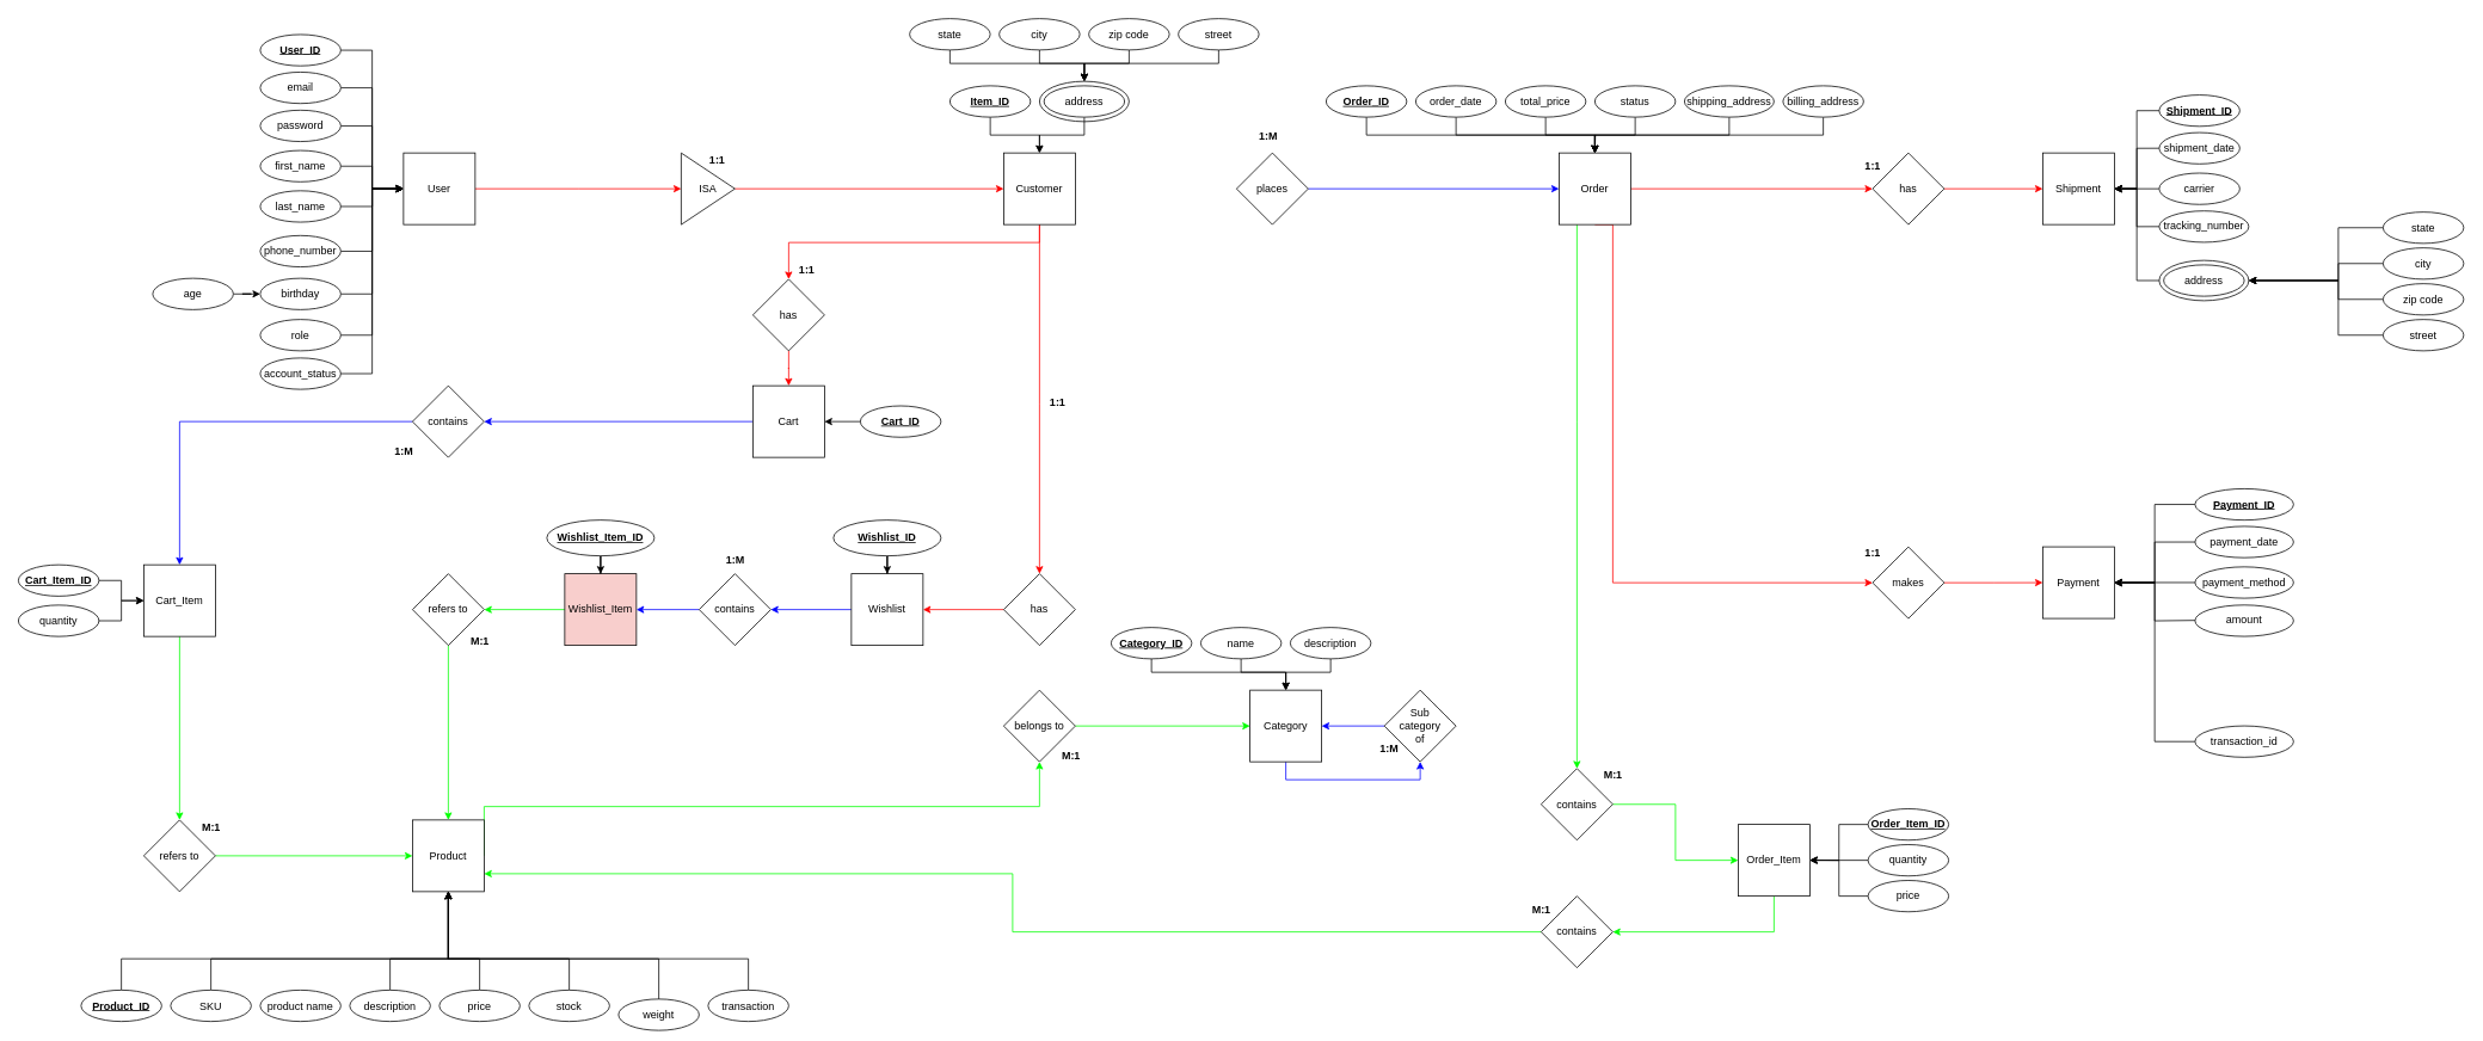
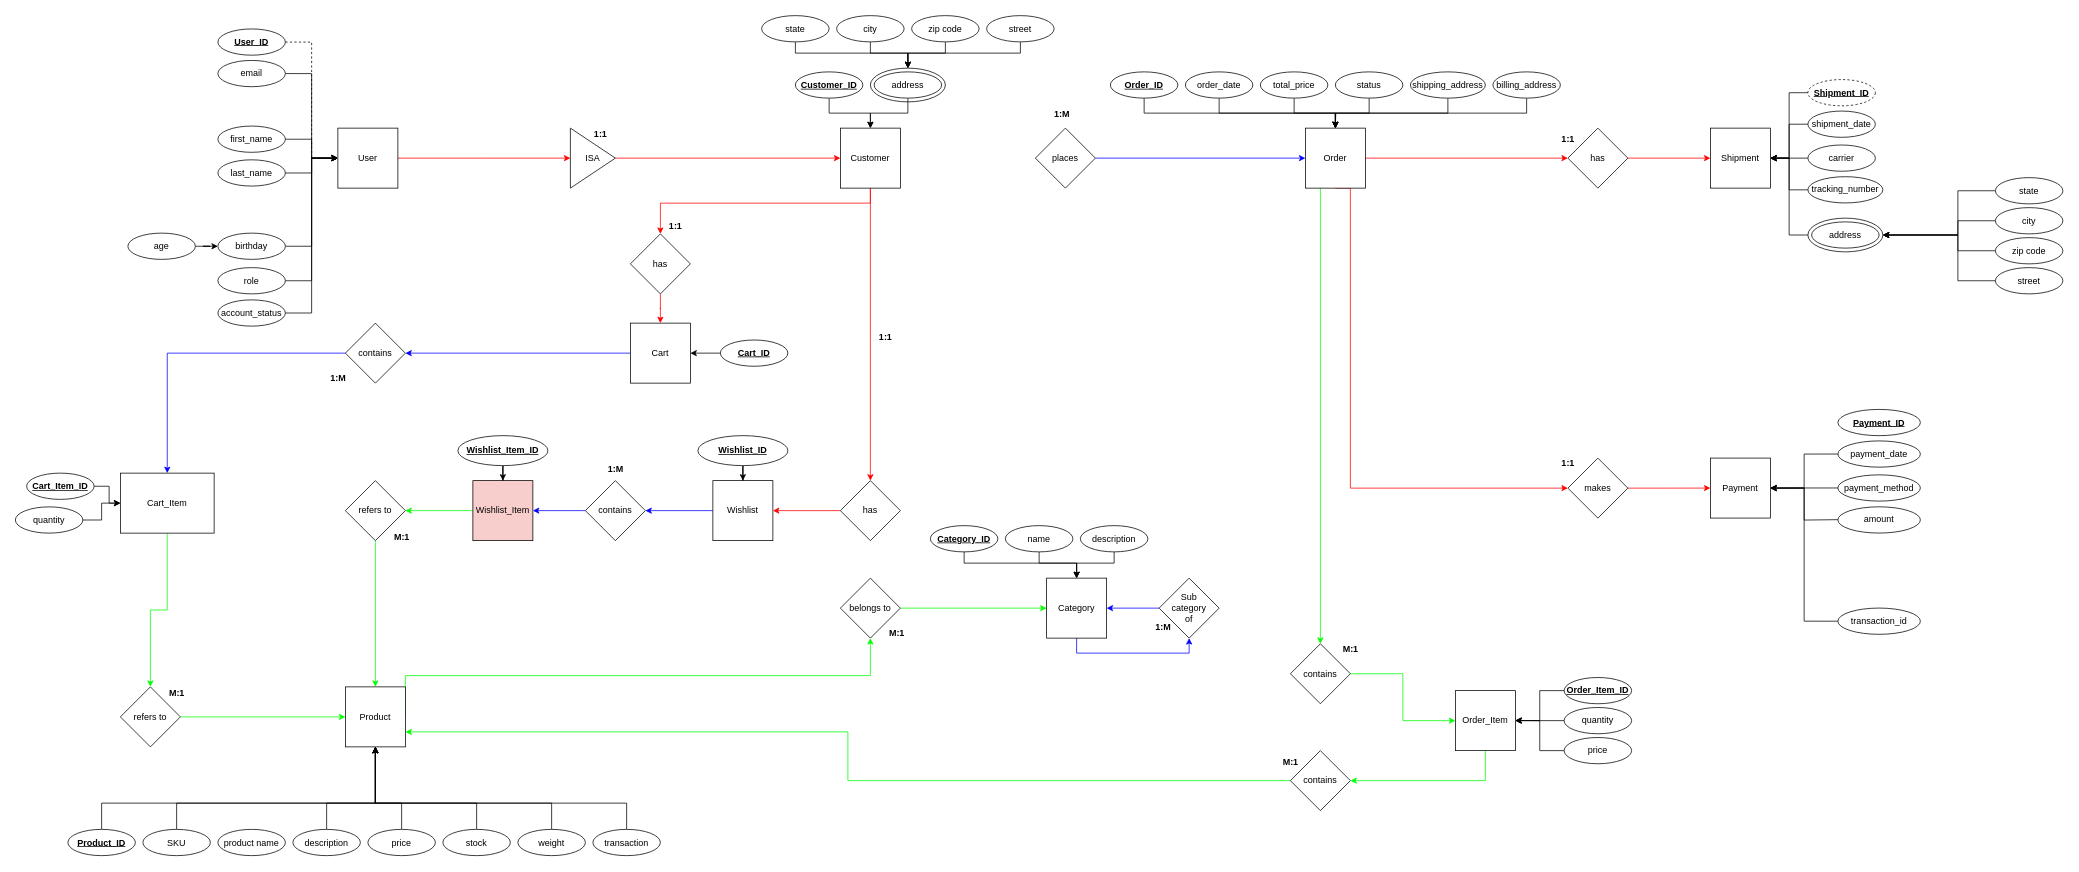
- <mxCell id="50" style="edgeStyle=orthogonalEdgeStyle;rounded=0;orthogonalLoop=1;jettySize=auto;html=1;exitX=1;exitY=0.5;exitDx=0;exitDy=0;entryX=0;entryY=0.5;entryDx=0;entryDy=0;" edge="1" parent="1" source="51" target="3"><mxGeometry relative="1" as="geometry" /></mxCell>
+ <mxCell id="50" style="edgeStyle=orthogonalEdgeStyle;rounded=0;orthogonalLoop=1;jettySize=auto;html=1;exitX=1;exitY=0.5;exitDx=0;exitDy=0;entryX=0;entryY=0.5;entryDx=0;entryDy=0;dashed=1;" edge="1" parent="1" source="51" target="3"><mxGeometry relative="1" as="geometry" /></mxCell>
- <mxCell id="67" value="&lt;div&gt;&lt;b&gt;&lt;u&gt;Item_ID&lt;/u&gt;&lt;/b&gt;&lt;/div&gt;" style="ellipse;whiteSpace=wrap;html=1;" vertex="1" parent="1"><mxGeometry x="1060" y="95" width="90" height="35" as="geometry" /></mxCell>
+ <mxCell id="67" value="&lt;div&gt;&lt;b&gt;&lt;u&gt;Customer_ID&lt;/u&gt;&lt;/b&gt;&lt;/div&gt;" style="ellipse;whiteSpace=wrap;html=1;" vertex="1" parent="1"><mxGeometry x="1060" y="95" width="90" height="35" as="geometry" /></mxCell>
- <mxCell id="117" value="&lt;b&gt;&lt;u&gt;Shipment_ID&lt;/u&gt;&lt;/b&gt;" style="ellipse;whiteSpace=wrap;html=1;" vertex="1" parent="1"><mxGeometry x="2410" y="105.25" width="90" height="35" as="geometry" /></mxCell>
+ <mxCell id="117" value="&lt;b&gt;&lt;u&gt;Shipment_ID&lt;/u&gt;&lt;/b&gt;" style="ellipse;whiteSpace=wrap;html=1;dashed=1;" vertex="1" parent="1"><mxGeometry x="2410" y="105.25" width="90" height="35" as="geometry" /></mxCell>
- <mxCell id="55" value="password" style="ellipse;whiteSpace=wrap;html=1;" vertex="1" parent="1"><mxGeometry x="290" y="122.25" width="90" height="35" as="geometry" /></mxCell>
- <mxCell id="54" style="edgeStyle=orthogonalEdgeStyle;rounded=0;orthogonalLoop=1;jettySize=auto;html=1;entryX=0;entryY=0.5;entryDx=0;entryDy=0;" edge="1" parent="1" source="55" target="3"><mxGeometry relative="1" as="geometry" /></mxCell>
- <mxCell id="61" value="&lt;div&gt;phone_number&lt;/div&gt;" style="ellipse;whiteSpace=wrap;html=1;" vertex="1" parent="1"><mxGeometry x="290" y="262.25" width="90" height="35" as="geometry" /></mxCell>
- <mxCell id="60" style="edgeStyle=orthogonalEdgeStyle;rounded=0;orthogonalLoop=1;jettySize=auto;html=1;entryX=0;entryY=0.5;entryDx=0;entryDy=0;" edge="1" parent="1" source="61" target="3"><mxGeometry relative="1" as="geometry" /></mxCell>
- <mxCell id="147" style="edgeStyle=orthogonalEdgeStyle;rounded=0;orthogonalLoop=1;jettySize=auto;html=1;exitX=0;exitY=0.5;exitDx=0;exitDy=0;entryX=1;entryY=0.5;entryDx=0;entryDy=0;" edge="1" parent="1" source="148" target="31"><mxGeometry relative="1" as="geometry"><mxPoint x="2400" y="649.81" as="targetPoint" /></mxGeometry></mxCell>
- <mxCell id="84" value="&lt;div&gt;&lt;b&gt;&lt;u&gt;Cart_Item_ID&lt;/u&gt;&lt;/b&gt;&lt;/div&gt;" style="ellipse;whiteSpace=wrap;html=1;" vertex="1" parent="1"><mxGeometry x="20" y="630" width="90" height="35" as="geometry" /></mxCell>
+ <mxCell id="84" value="&lt;div&gt;&lt;b&gt;&lt;u&gt;Cart_Item_ID&lt;/u&gt;&lt;/b&gt;&lt;/div&gt;" style="ellipse;whiteSpace=wrap;html=1;" vertex="1" parent="1"><mxGeometry x="35" y="630" width="90" height="35" as="geometry" /></mxCell>
- <mxCell id="15" value="Cart_Item" style="whiteSpace=wrap;html=1;aspect=fixed;" vertex="1" parent="1"><mxGeometry x="160" y="630" width="80" height="80" as="geometry" /></mxCell>
+ <mxCell id="15" value="Cart_Item" style="whiteSpace=wrap;html=1;aspect=fixed;" vertex="1" parent="1"><mxGeometry x="160" y="630" width="125" height="80" as="geometry" /></mxCell>
- <mxCell id="96" value="weight" style="ellipse;whiteSpace=wrap;html=1;" vertex="1" parent="1"><mxGeometry x="690" y="1115" width="90" height="35" as="geometry" /></mxCell>
+ <mxCell id="96" value="weight" style="ellipse;whiteSpace=wrap;html=1;" vertex="1" parent="1"><mxGeometry x="690" y="1105" width="90" height="35" as="geometry" /></mxCell>
